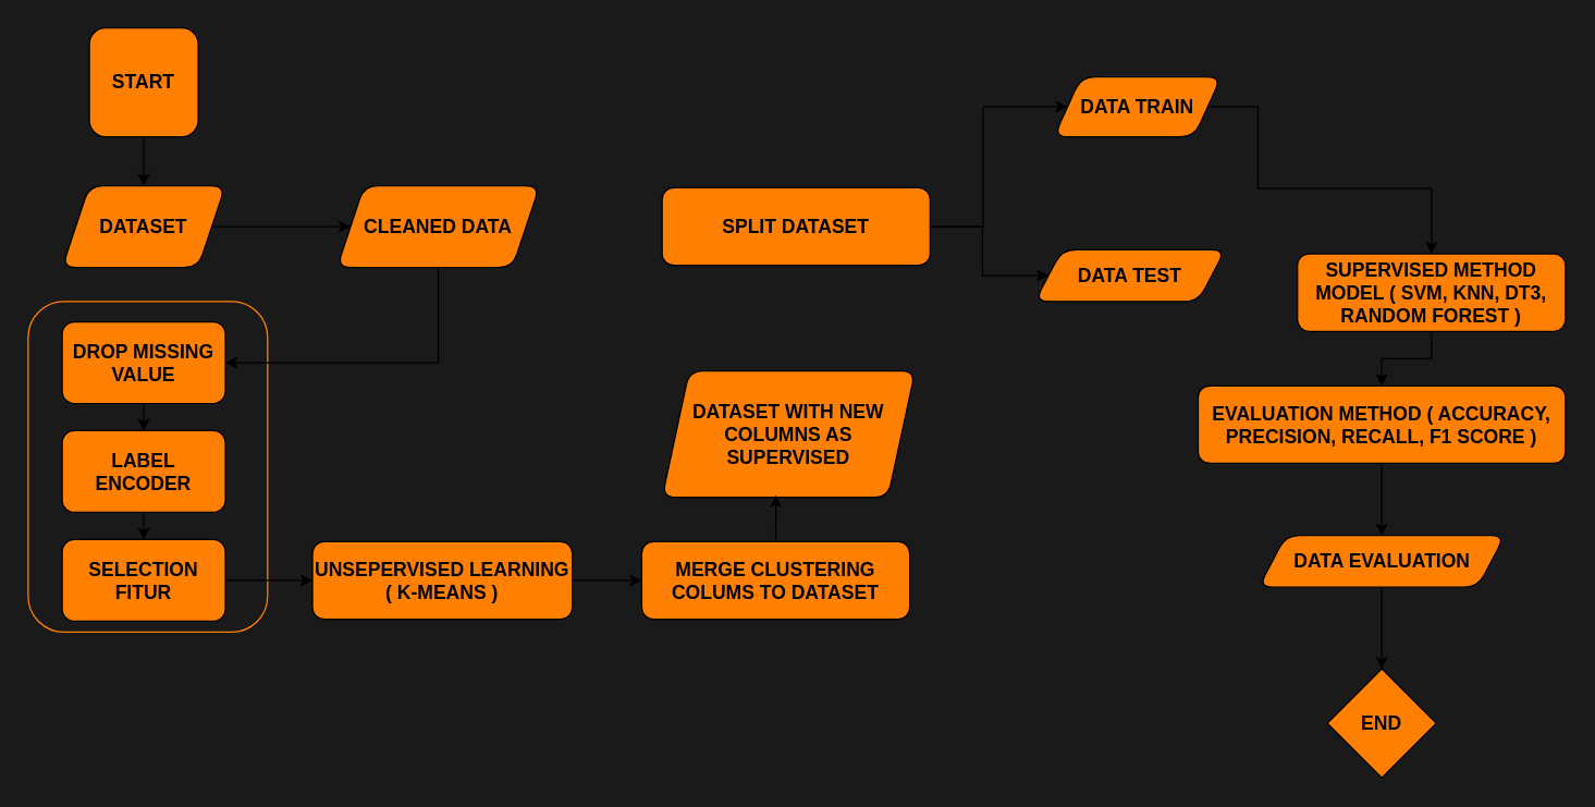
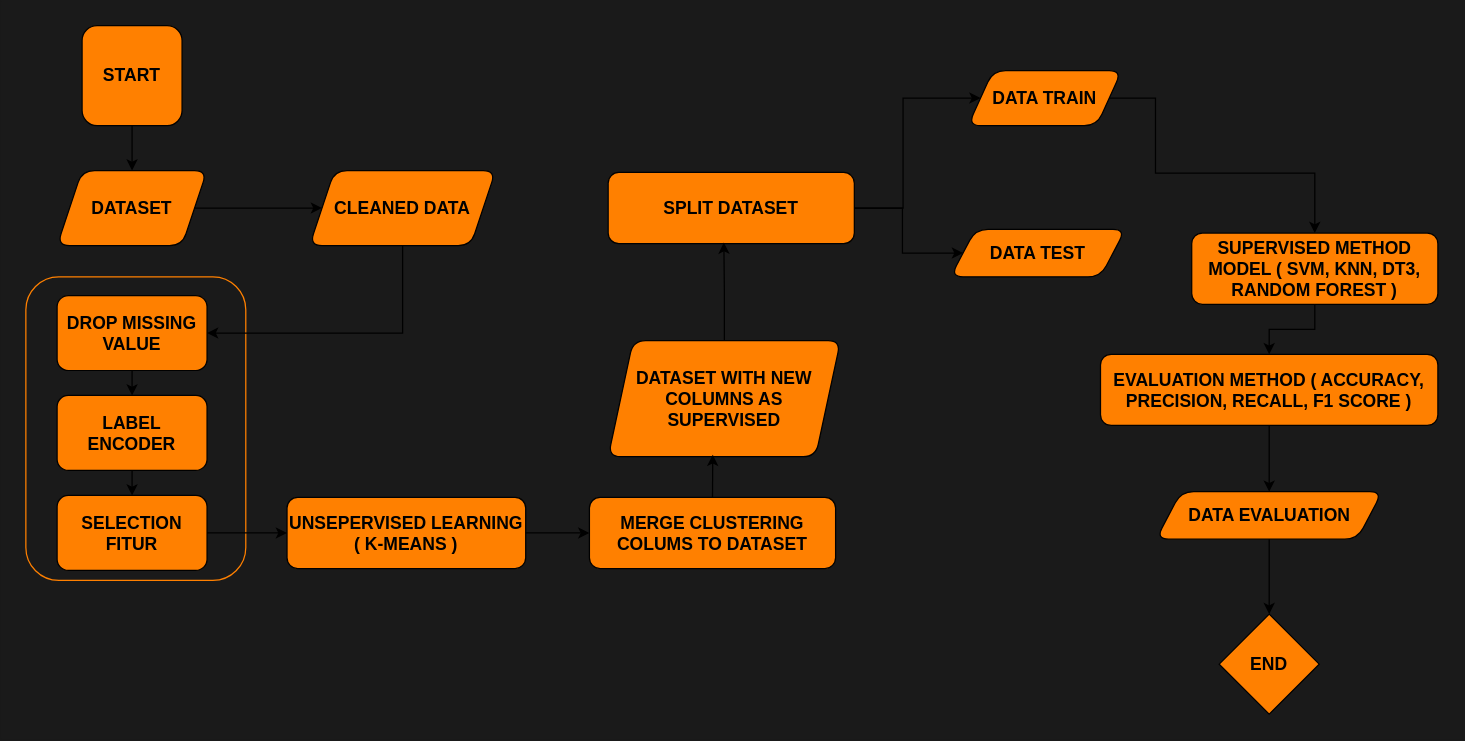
+ <mxCell id="22" style="edgeStyle=orthogonalEdgeStyle;rounded=0;orthogonalLoop=1;jettySize=auto;html=1;exitX=0.5;exitY=0;exitDx=0;exitDy=0;entryX=0.47;entryY=0.985;entryDx=0;entryDy=0;entryPerimeter=0;fontColor=#000000;" edge="1" parent="2" source="19" target="21"><mxGeometry relative="1" as="geometry" /></mxCell>
